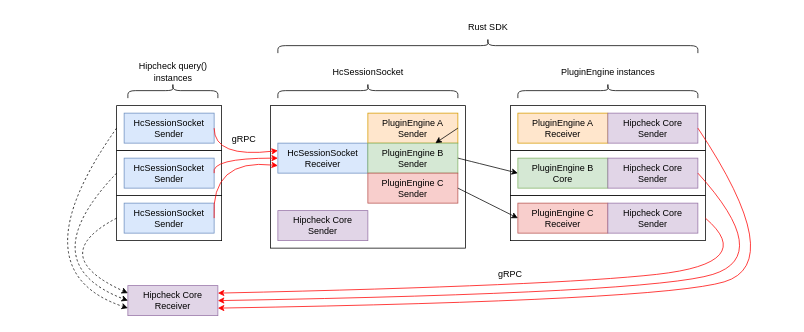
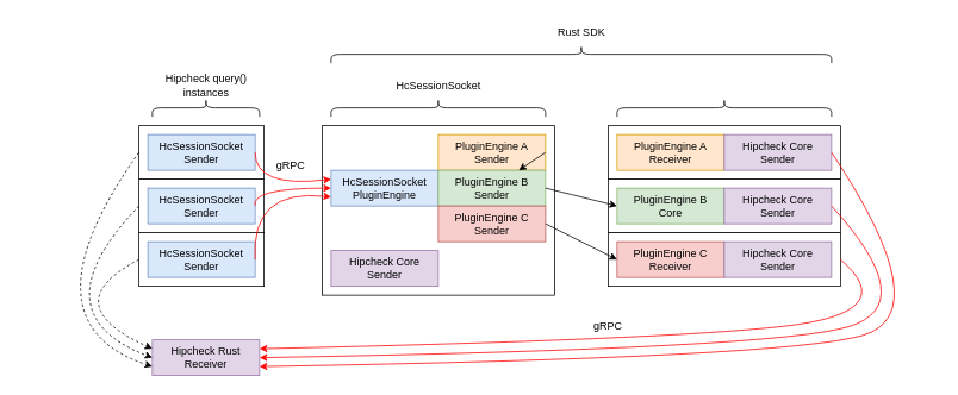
- <mxCell id="17" value="PluginEngine instances" style="text;html=1;align=center;verticalAlign=middle;resizable=0;points=[];autosize=1;strokeColor=none;fillColor=none;" parent="1" vertex="1"><mxGeometry x="735" y="80" width="150" height="30" as="geometry" /></mxCell>
- <mxCell id="10" value="HcSessionSocket&lt;br&gt;Receiver" style="rounded=0;whiteSpace=wrap;html=1;fillColor=#dae8fc;strokeColor=#6c8ebf;" parent="1" vertex="1"><mxGeometry x="370" y="190" width="120" height="40" as="geometry" /></mxCell>
+ <mxCell id="10" value="HcSessionSocket&lt;br&gt;PluginEngine" style="rounded=0;whiteSpace=wrap;html=1;fillColor=#dae8fc;strokeColor=#6c8ebf;" parent="1" vertex="1"><mxGeometry x="370" y="190" width="120" height="40" as="geometry" /></mxCell>
- <mxCell id="37" value="Hipcheck Core&lt;br&gt;Receiver" style="rounded=0;whiteSpace=wrap;html=1;fillColor=#e1d5e7;strokeColor=#9673a6;" parent="1" vertex="1"><mxGeometry x="170" y="380" width="120" height="40" as="geometry" /></mxCell>
+ <mxCell id="37" value="Hipcheck Rust&lt;br&gt;Receiver" style="rounded=0;whiteSpace=wrap;html=1;fillColor=#e1d5e7;strokeColor=#9673a6;" parent="1" vertex="1"><mxGeometry x="170" y="380" width="120" height="40" as="geometry" /></mxCell>
